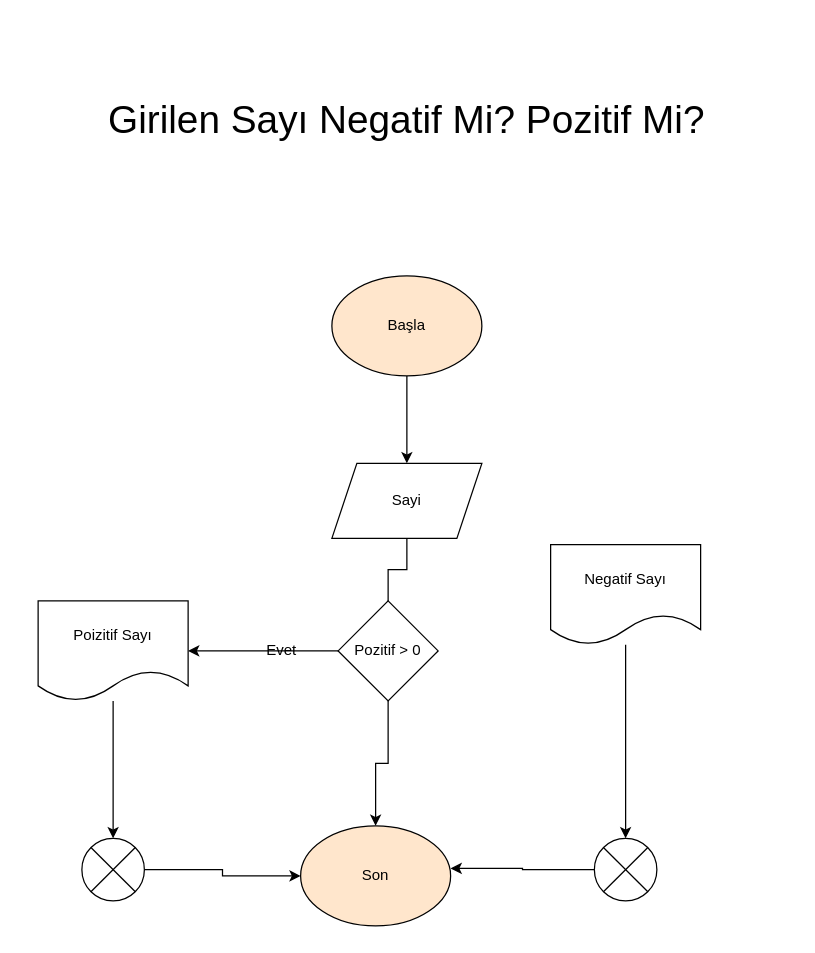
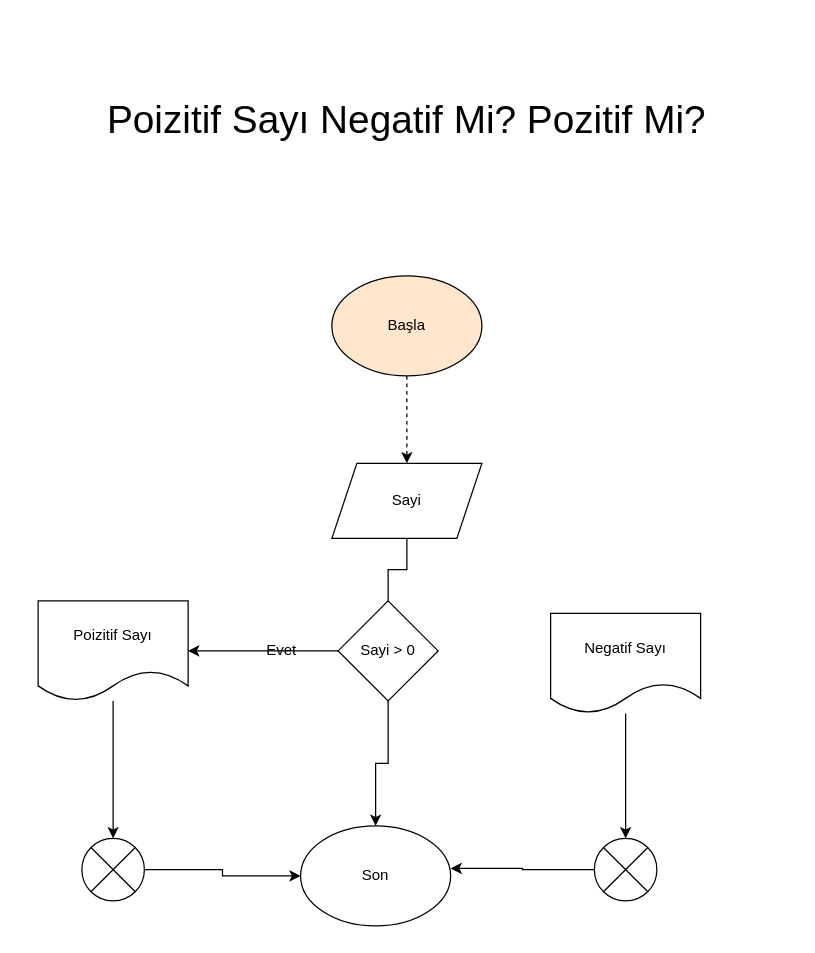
- <mxCell id="4" value="Girilen Sayı Negatif Mi? Pozitif Mi?" style="text;html=1;align=center;verticalAlign=middle;whiteSpace=wrap;rounded=0;fontSize=31;" vertex="1" parent="1"><mxGeometry x="20" y="20" width="610" height="150" as="geometry" /></mxCell>
+ <mxCell id="4" value="Poizitif Sayı Negatif Mi? Pozitif Mi?" style="text;html=1;align=center;verticalAlign=middle;whiteSpace=wrap;rounded=0;fontSize=31;" vertex="1" parent="1"><mxGeometry x="20" y="20" width="610" height="150" as="geometry" /></mxCell>
- <mxCell id="2" style="edgeStyle=orthogonalEdgeStyle;rounded=0;orthogonalLoop=1;jettySize=auto;html=1;" edge="1" parent="1" source="3" target="6"><mxGeometry relative="1" as="geometry" /></mxCell>
+ <mxCell id="2" style="edgeStyle=orthogonalEdgeStyle;rounded=0;orthogonalLoop=1;jettySize=auto;html=1;dashed=1;" edge="1" parent="1" source="3" target="6"><mxGeometry relative="1" as="geometry" /></mxCell>
- <mxCell id="13" value="Negatif Sayı" style="shape=document;whiteSpace=wrap;html=1;boundedLbl=1;" vertex="1" parent="1"><mxGeometry x="440" y="435" width="120" height="80" as="geometry" /></mxCell>
+ <mxCell id="13" value="Negatif Sayı" style="shape=document;whiteSpace=wrap;html=1;boundedLbl=1;" vertex="1" parent="1"><mxGeometry x="440" y="490" width="120" height="80" as="geometry" /></mxCell>
- <mxCell id="8" value="Pozitif &amp;gt; 0" style="rhombus;whiteSpace=wrap;html=1;" vertex="1" parent="1"><mxGeometry x="270" y="480" width="80" height="80" as="geometry" /></mxCell>
+ <mxCell id="8" value="Sayi &amp;gt; 0" style="rhombus;whiteSpace=wrap;html=1;" vertex="1" parent="1"><mxGeometry x="270" y="480" width="80" height="80" as="geometry" /></mxCell>
- <mxCell id="18" value="Son" style="ellipse;whiteSpace=wrap;html=1;fillColor=#ffe6cc;" vertex="1" parent="1"><mxGeometry x="240" y="660" width="120" height="80" as="geometry" /></mxCell>
+ <mxCell id="18" value="Son" style="ellipse;whiteSpace=wrap;html=1;" vertex="1" parent="1"><mxGeometry x="240" y="660" width="120" height="80" as="geometry" /></mxCell>
